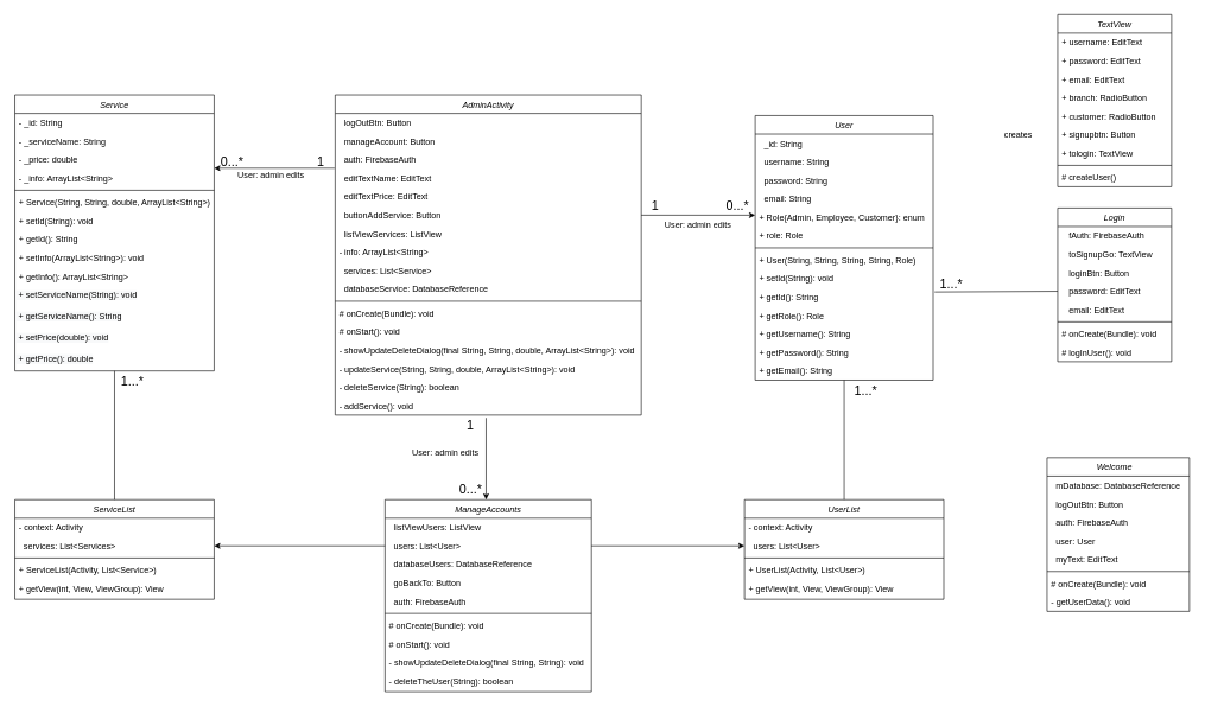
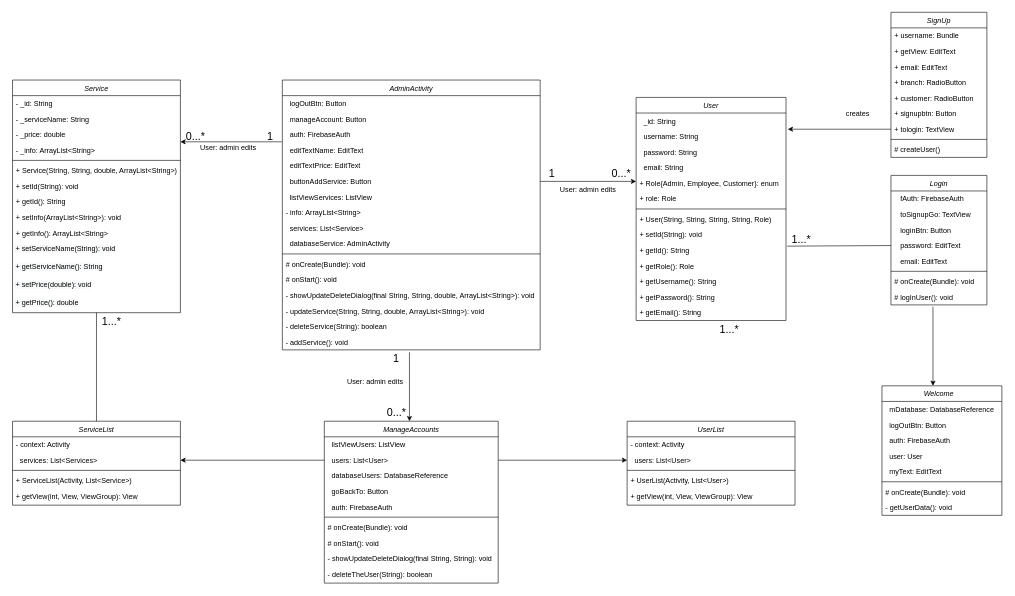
- <mxCell id="35" value="TextView" style="swimlane;fontStyle=2;align=center;verticalAlign=top;childLayout=stackLayout;horizontal=1;startSize=26;horizontalStack=0;resizeParent=1;resizeLast=0;collapsible=1;marginBottom=0;rounded=0;shadow=0;strokeWidth=1;fillColor=default;strokeColor=default;fontColor=default;" parent="1" vertex="1"><mxGeometry x="1485" y="20" width="160" height="242" as="geometry"><mxRectangle x="230" y="140" width="160" height="26" as="alternateBounds" /></mxGeometry></mxCell>
+ <mxCell id="35" value="SignUp" style="swimlane;fontStyle=2;align=center;verticalAlign=top;childLayout=stackLayout;horizontal=1;startSize=26;horizontalStack=0;resizeParent=1;resizeLast=0;collapsible=1;marginBottom=0;rounded=0;shadow=0;strokeWidth=1;fillColor=default;strokeColor=default;fontColor=default;" parent="1" vertex="1"><mxGeometry x="1485" y="20" width="160" height="242" as="geometry"><mxRectangle x="230" y="140" width="160" height="26" as="alternateBounds" /></mxGeometry></mxCell>
- <mxCell id="36" value="+ username: EditText" style="text;align=left;verticalAlign=top;spacingLeft=4;spacingRight=4;overflow=hidden;rotatable=0;points=[[0,0.5],[1,0.5]];portConstraint=eastwest;" parent="35" vertex="1"><mxGeometry y="26" width="160" height="26" as="geometry" /></mxCell>
+ <mxCell id="36" value="+ username: Bundle" style="text;align=left;verticalAlign=top;spacingLeft=4;spacingRight=4;overflow=hidden;rotatable=0;points=[[0,0.5],[1,0.5]];portConstraint=eastwest;" parent="35" vertex="1"><mxGeometry y="26" width="160" height="26" as="geometry" /></mxCell>
- <mxCell id="37" value="+ password: EditText" style="text;align=left;verticalAlign=top;spacingLeft=4;spacingRight=4;overflow=hidden;rotatable=0;points=[[0,0.5],[1,0.5]];portConstraint=eastwest;rounded=0;shadow=0;html=0;" parent="35" vertex="1"><mxGeometry y="52" width="160" height="26" as="geometry" /></mxCell>
+ <mxCell id="37" value="+ getView: EditText" style="text;align=left;verticalAlign=top;spacingLeft=4;spacingRight=4;overflow=hidden;rotatable=0;points=[[0,0.5],[1,0.5]];portConstraint=eastwest;rounded=0;shadow=0;html=0;" parent="35" vertex="1"><mxGeometry y="52" width="160" height="26" as="geometry" /></mxCell>
+ <mxCell id="122" value="" style="endArrow=classic;html=1;rounded=0;labelBackgroundColor=default;fontSize=18;fontColor=default;strokeColor=default;fillColor=default;entryX=1.012;entryY=0.038;entryDx=0;entryDy=0;entryPerimeter=0;exitX=0;exitY=0.5;exitDx=0;exitDy=0;" edge="1" parent="1" source="42" target="4"><mxGeometry width="50" height="50" relative="1" as="geometry"><mxPoint x="1360" y="302" as="sourcePoint" /><mxPoint x="1410" y="252" as="targetPoint" /></mxGeometry></mxCell>
- <mxCell id="94" value="  databaseService: DatabaseReference" style="text;align=left;verticalAlign=top;spacingLeft=4;spacingRight=4;overflow=hidden;rotatable=0;points=[[0,0.5],[1,0.5]];portConstraint=eastwest;rounded=0;shadow=0;html=0;" parent="84" vertex="1"><mxGeometry y="260" width="430" height="26" as="geometry" /></mxCell>
+ <mxCell id="94" value="  databaseService: AdminActivity" style="text;align=left;verticalAlign=top;spacingLeft=4;spacingRight=4;overflow=hidden;rotatable=0;points=[[0,0.5],[1,0.5]];portConstraint=eastwest;rounded=0;shadow=0;html=0;" parent="84" vertex="1"><mxGeometry y="260" width="430" height="26" as="geometry" /></mxCell>
- <mxCell id="103" value="" style="endArrow=none;html=1;rounded=0;labelBackgroundColor=default;fontColor=default;strokeColor=default;exitX=0.5;exitY=0;exitDx=0;exitDy=0;" parent="1" source="67" target="16" edge="1"><mxGeometry width="50" height="50" relative="1" as="geometry"><mxPoint x="1235" y="657" as="sourcePoint" /><mxPoint x="1285" y="607" as="targetPoint" /></mxGeometry></mxCell>
+ <mxCell id="102" value="" style="endArrow=classic;html=1;rounded=0;edgeStyle=orthogonalEdgeStyle;exitX=0.438;exitY=1.115;exitDx=0;exitDy=0;exitPerimeter=0;strokeColor=default;labelBackgroundColor=default;fontColor=default;" parent="1" source="34" target="17" edge="1"><mxGeometry width="50" height="50" relative="1" as="geometry"><mxPoint x="1760" y="712" as="sourcePoint" /><mxPoint x="1810" y="662" as="targetPoint" /><Array as="points"><mxPoint x="1555" y="523" /><mxPoint x="1555" y="523" /></Array></mxGeometry></mxCell>
